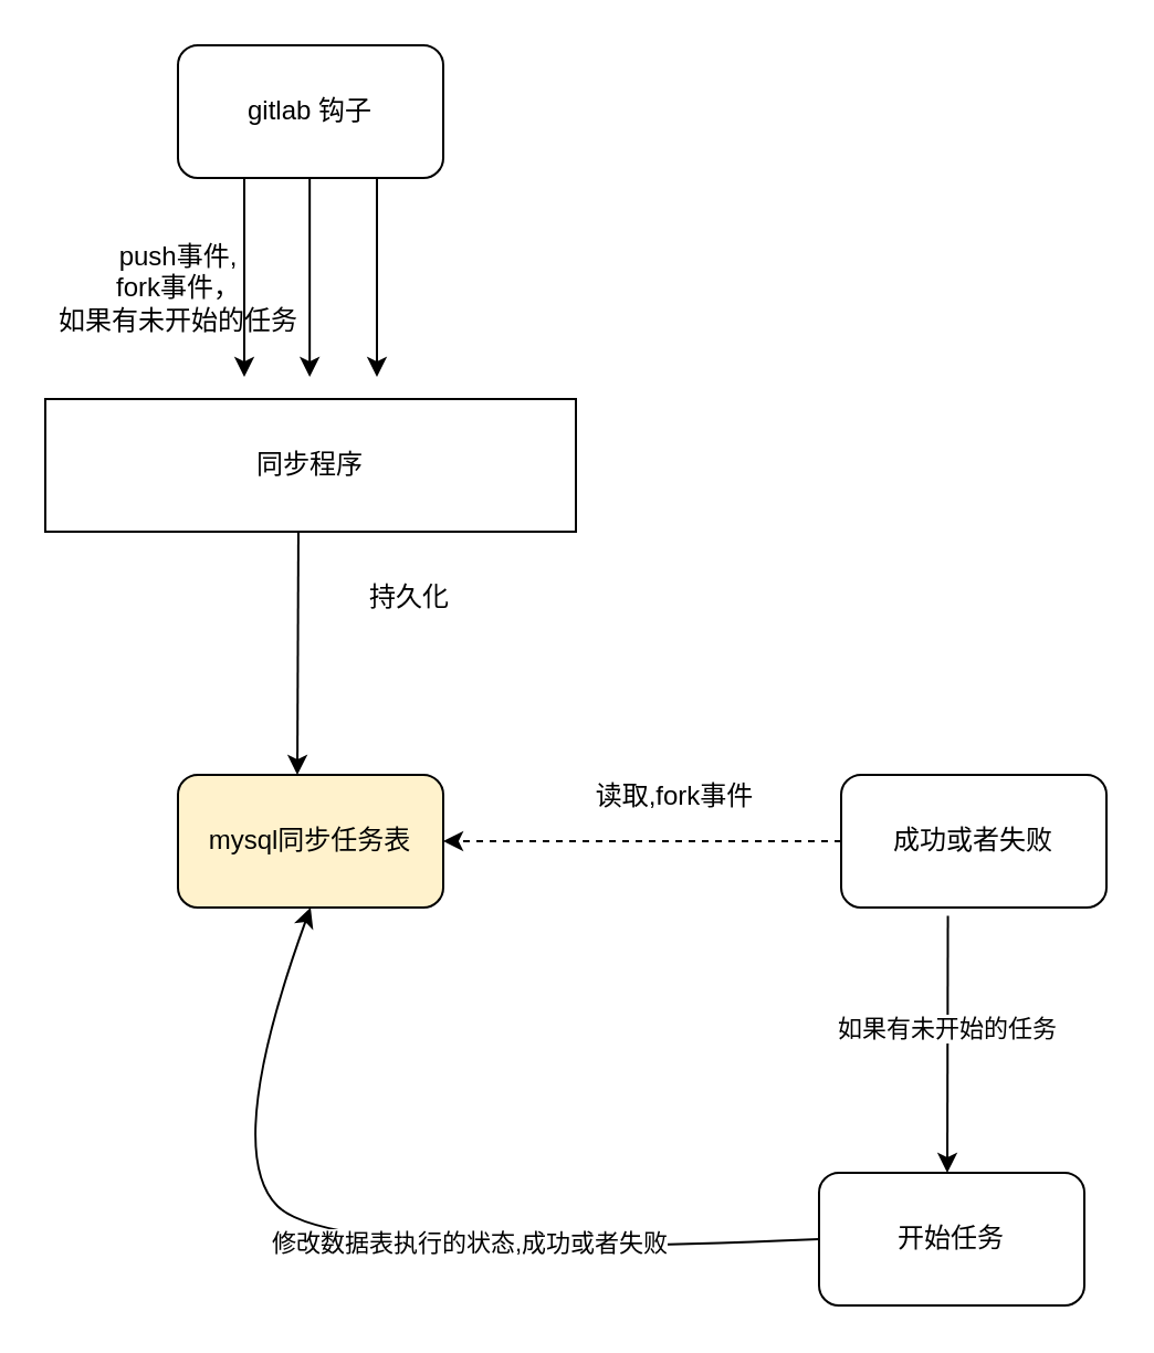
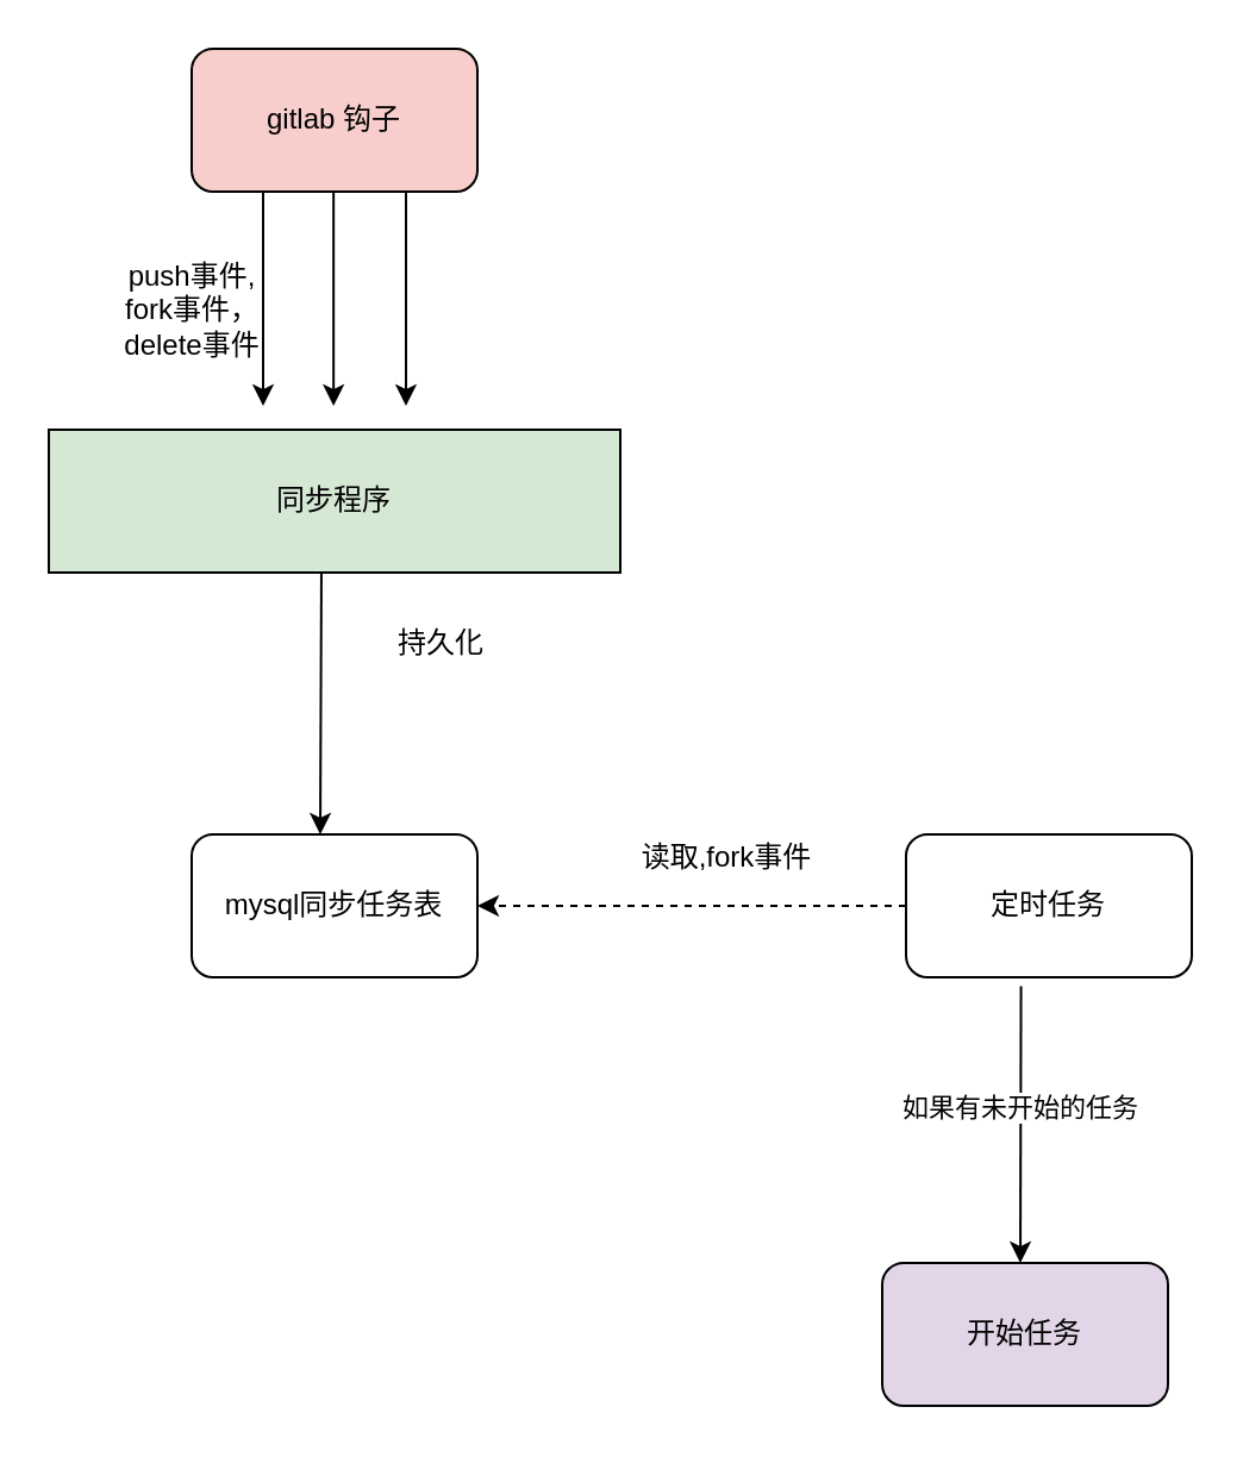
- <mxCell id="2" value="gitlab 钩子" style="rounded=1;whiteSpace=wrap;html=1;" vertex="1" parent="1"><mxGeometry x="80" y="20" width="120" height="60" as="geometry" /></mxCell>
+ <mxCell id="2" value="gitlab 钩子" style="rounded=1;whiteSpace=wrap;html=1;fillColor=#f8cecc;" vertex="1" parent="1"><mxGeometry x="80" y="20" width="120" height="60" as="geometry" /></mxCell>
- <mxCell id="5" value="push事件,&lt;br&gt;fork事件，&lt;br&gt;如果有未开始的任务" style="text;html=1;align=center;verticalAlign=middle;resizable=0;points=[];autosize=1;strokeColor=none;fillColor=none;" vertex="1" parent="1"><mxGeometry x="40" y="100" width="80" height="60" as="geometry" /></mxCell>
+ <mxCell id="5" value="push事件,&lt;br&gt;fork事件，&lt;br&gt;delete事件" style="text;html=1;align=center;verticalAlign=middle;resizable=0;points=[];autosize=1;strokeColor=none;fillColor=none;" vertex="1" parent="1"><mxGeometry x="40" y="100" width="80" height="60" as="geometry" /></mxCell>
- <mxCell id="3" value="同步程序" style="rounded=0;whiteSpace=wrap;html=1;" vertex="1" parent="1"><mxGeometry x="20" y="180" width="240" height="60" as="geometry" /></mxCell>
+ <mxCell id="3" value="同步程序" style="rounded=0;whiteSpace=wrap;html=1;fillColor=#d5e8d4;" vertex="1" parent="1"><mxGeometry x="20" y="180" width="240" height="60" as="geometry" /></mxCell>
- <mxCell id="8" value="mysql同步任务表" style="rounded=1;whiteSpace=wrap;html=1;fillColor=#fff2cc;" vertex="1" parent="1"><mxGeometry x="80" y="350" width="120" height="60" as="geometry" /></mxCell>
+ <mxCell id="8" value="mysql同步任务表" style="rounded=1;whiteSpace=wrap;html=1;" vertex="1" parent="1"><mxGeometry x="80" y="350" width="120" height="60" as="geometry" /></mxCell>
- <mxCell id="11" value="成功或者失败" style="rounded=1;whiteSpace=wrap;html=1;" vertex="1" parent="1"><mxGeometry x="380" y="350" width="120" height="60" as="geometry" /></mxCell>
+ <mxCell id="11" value="定时任务" style="rounded=1;whiteSpace=wrap;html=1;" vertex="1" parent="1"><mxGeometry x="380" y="350" width="120" height="60" as="geometry" /></mxCell>
- <mxCell id="16" value="开始任务" style="rounded=1;whiteSpace=wrap;html=1;" vertex="1" parent="1"><mxGeometry x="370" y="530" width="120" height="60" as="geometry" /></mxCell>
+ <mxCell id="16" value="开始任务" style="rounded=1;whiteSpace=wrap;html=1;fillColor=#e1d5e7;" vertex="1" parent="1"><mxGeometry x="370" y="530" width="120" height="60" as="geometry" /></mxCell>
- <mxCell id="17" value="" style="curved=1;endArrow=classic;html=1;rounded=0;exitX=0;exitY=0.5;exitDx=0;exitDy=0;entryX=0.5;entryY=1;entryDx=0;entryDy=0;" edge="1" parent="1" source="16" target="8"><mxGeometry width="50" height="50" relative="1" as="geometry"><mxPoint x="100" y="570" as="sourcePoint" /><mxPoint x="150" y="520" as="targetPoint" /><Array as="points"><mxPoint x="150" y="570" /><mxPoint x="100" y="520" /></Array></mxGeometry></mxCell>
- <mxCell id="18" value="修改数据表执行的状态,成功或者失败" style="edgeLabel;html=1;align=center;verticalAlign=middle;resizable=0;points=[];" vertex="1" connectable="0" parent="17"><mxGeometry x="-0.226" y="-6" relative="1" as="geometry"><mxPoint as="offset" /></mxGeometry></mxCell>
